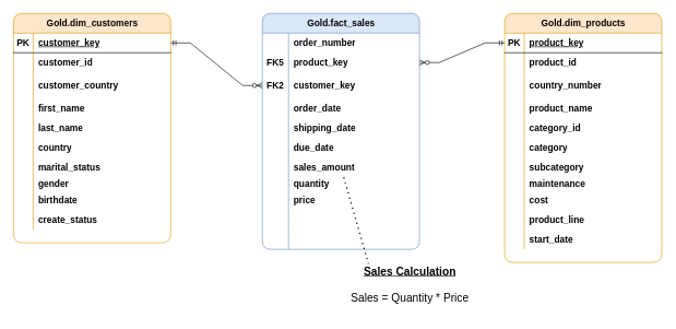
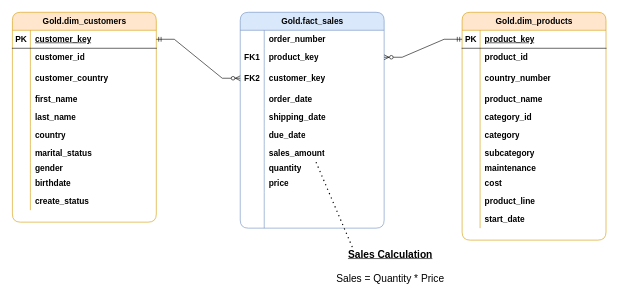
- <mxCell id="72" value="FK5" style="shape=partialRectangle;connectable=0;fillColor=none;top=0;left=0;bottom=0;right=0;editable=1;overflow=hidden;whiteSpace=wrap;html=1;fontStyle=1;fontSize=14;" vertex="1" parent="71"><mxGeometry width="40" height="30" as="geometry"><mxRectangle width="40" height="30" as="alternateBounds" /></mxGeometry></mxCell>
+ <mxCell id="72" value="FK1" style="shape=partialRectangle;connectable=0;fillColor=none;top=0;left=0;bottom=0;right=0;editable=1;overflow=hidden;whiteSpace=wrap;html=1;fontStyle=1;fontSize=14;" vertex="1" parent="71"><mxGeometry width="40" height="30" as="geometry"><mxRectangle width="40" height="30" as="alternateBounds" /></mxGeometry></mxCell>
- <mxCell id="103" value="&lt;b&gt;&lt;u&gt;Sales Calculation&lt;/u&gt;&lt;/b&gt;&lt;div&gt;&lt;br&gt;&lt;/div&gt;&lt;div&gt;Sales = Quantity * Price&lt;/div&gt;" style="text;html=1;align=center;verticalAlign=middle;resizable=0;points=[];autosize=1;strokeColor=none;fillColor=none;fontSize=17;" vertex="1" parent="1"><mxGeometry x="525" y="400" width="200" height="70" as="geometry" /></mxCell>
+ <mxCell id="103" value="&lt;b&gt;&lt;u&gt;Sales Calculation&lt;/u&gt;&lt;/b&gt;&lt;div&gt;&lt;br&gt;&lt;/div&gt;&lt;div&gt;Sales = Quantity * Price&lt;/div&gt;" style="text;html=1;align=center;verticalAlign=middle;resizable=0;points=[];autosize=1;strokeColor=none;fillColor=none;fontSize=17;" vertex="1" parent="1"><mxGeometry x="550" y="410" width="200" height="70" as="geometry" /></mxCell>
